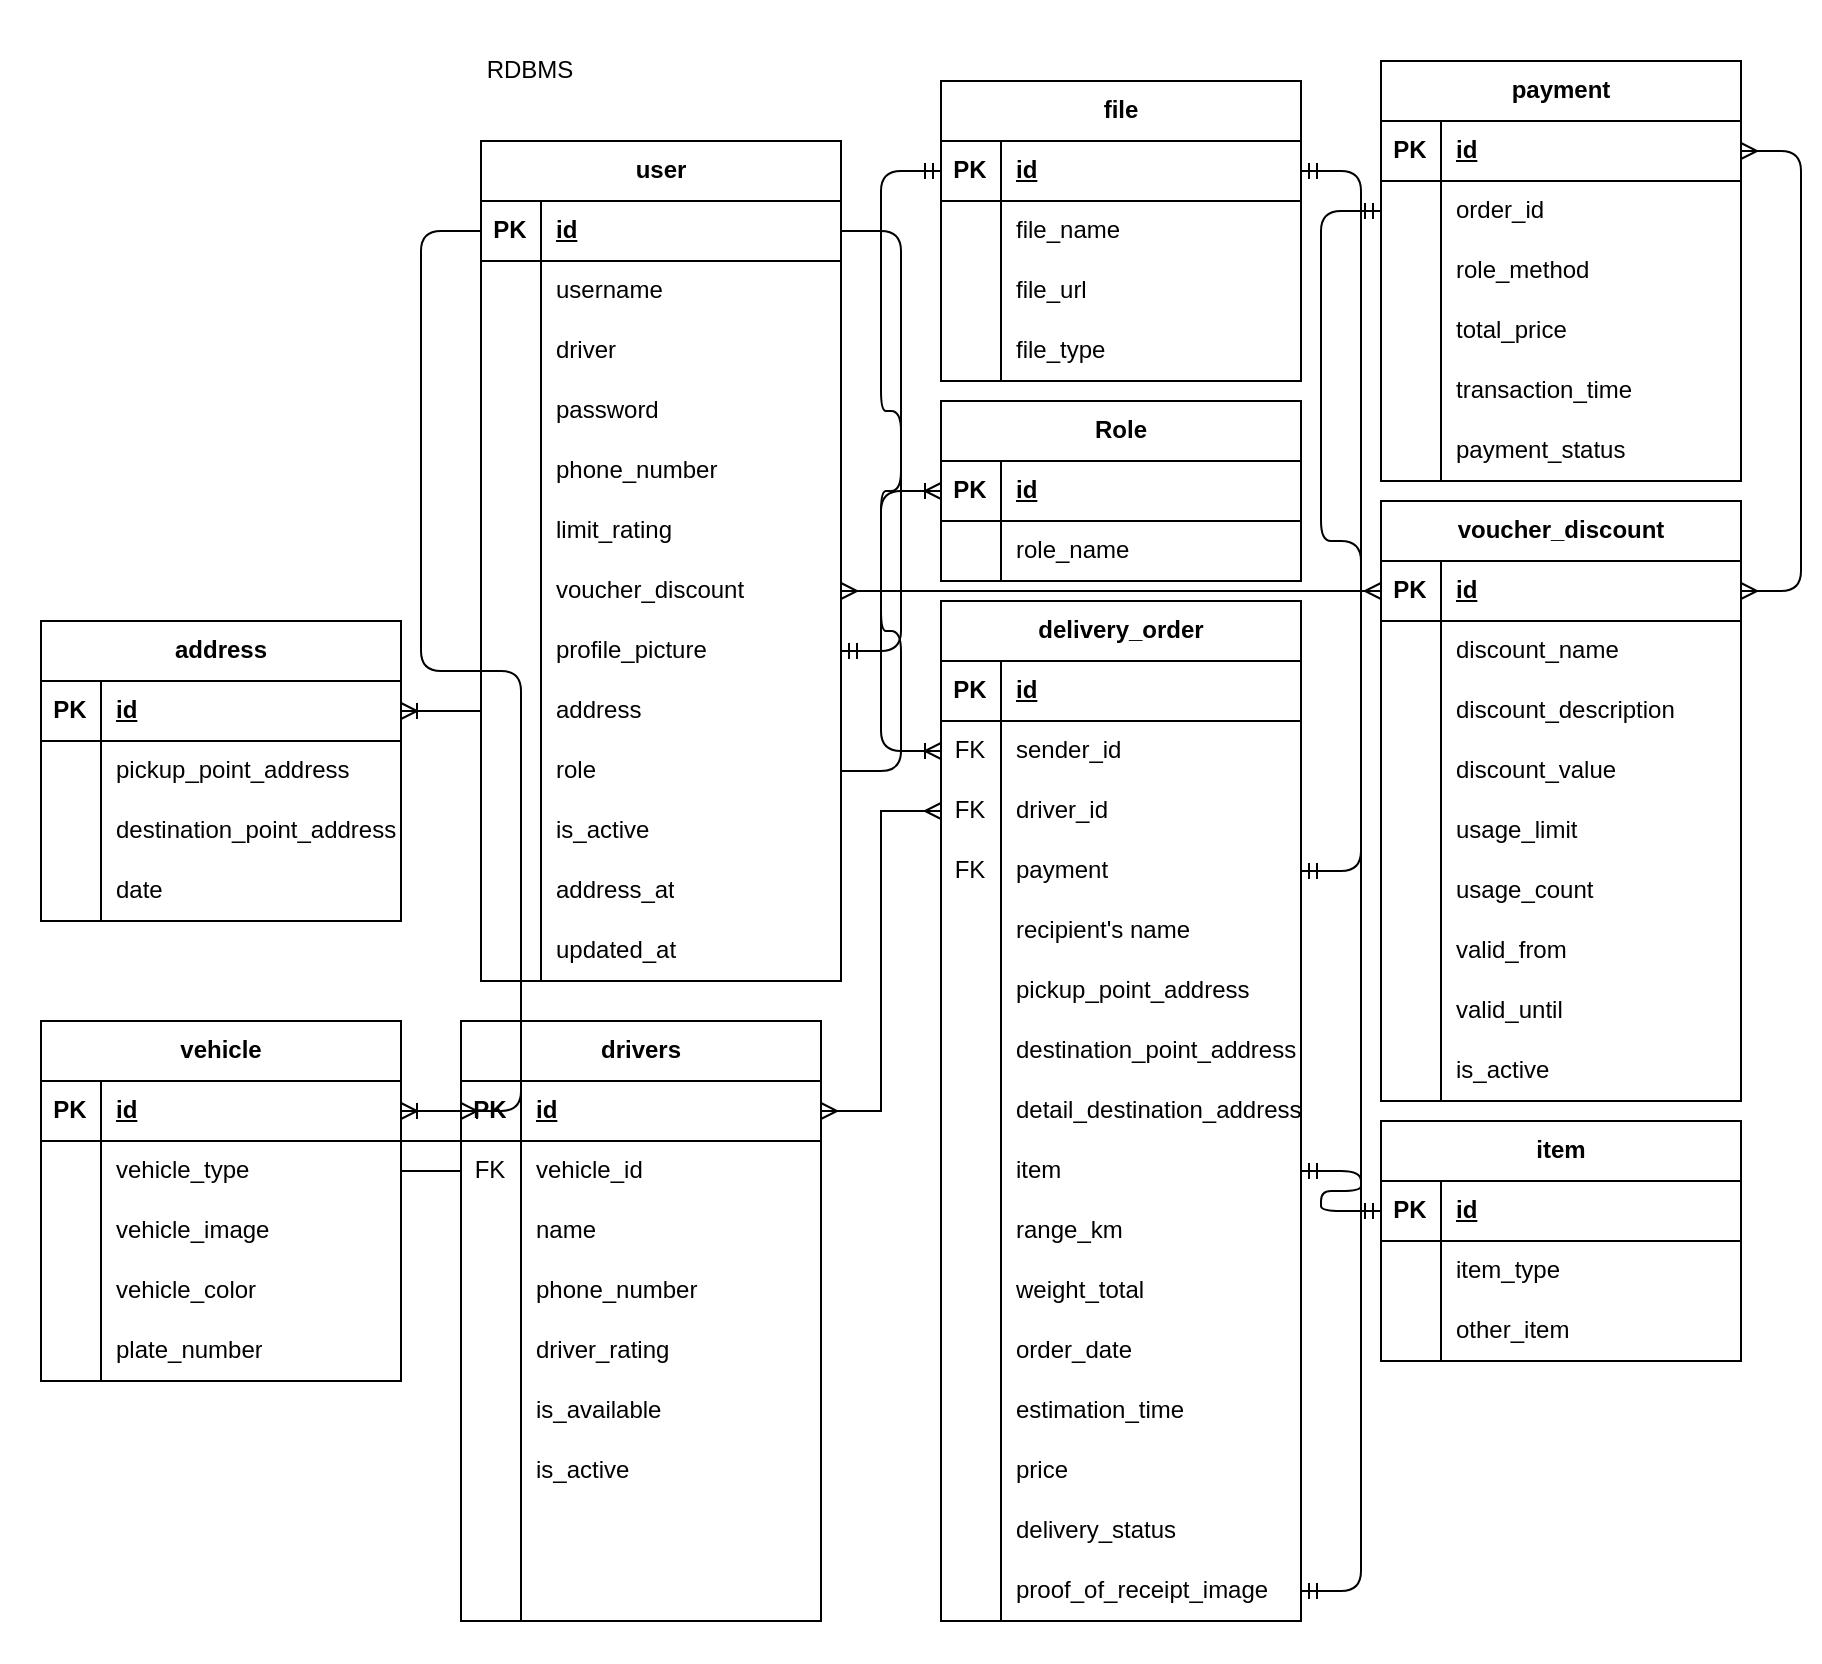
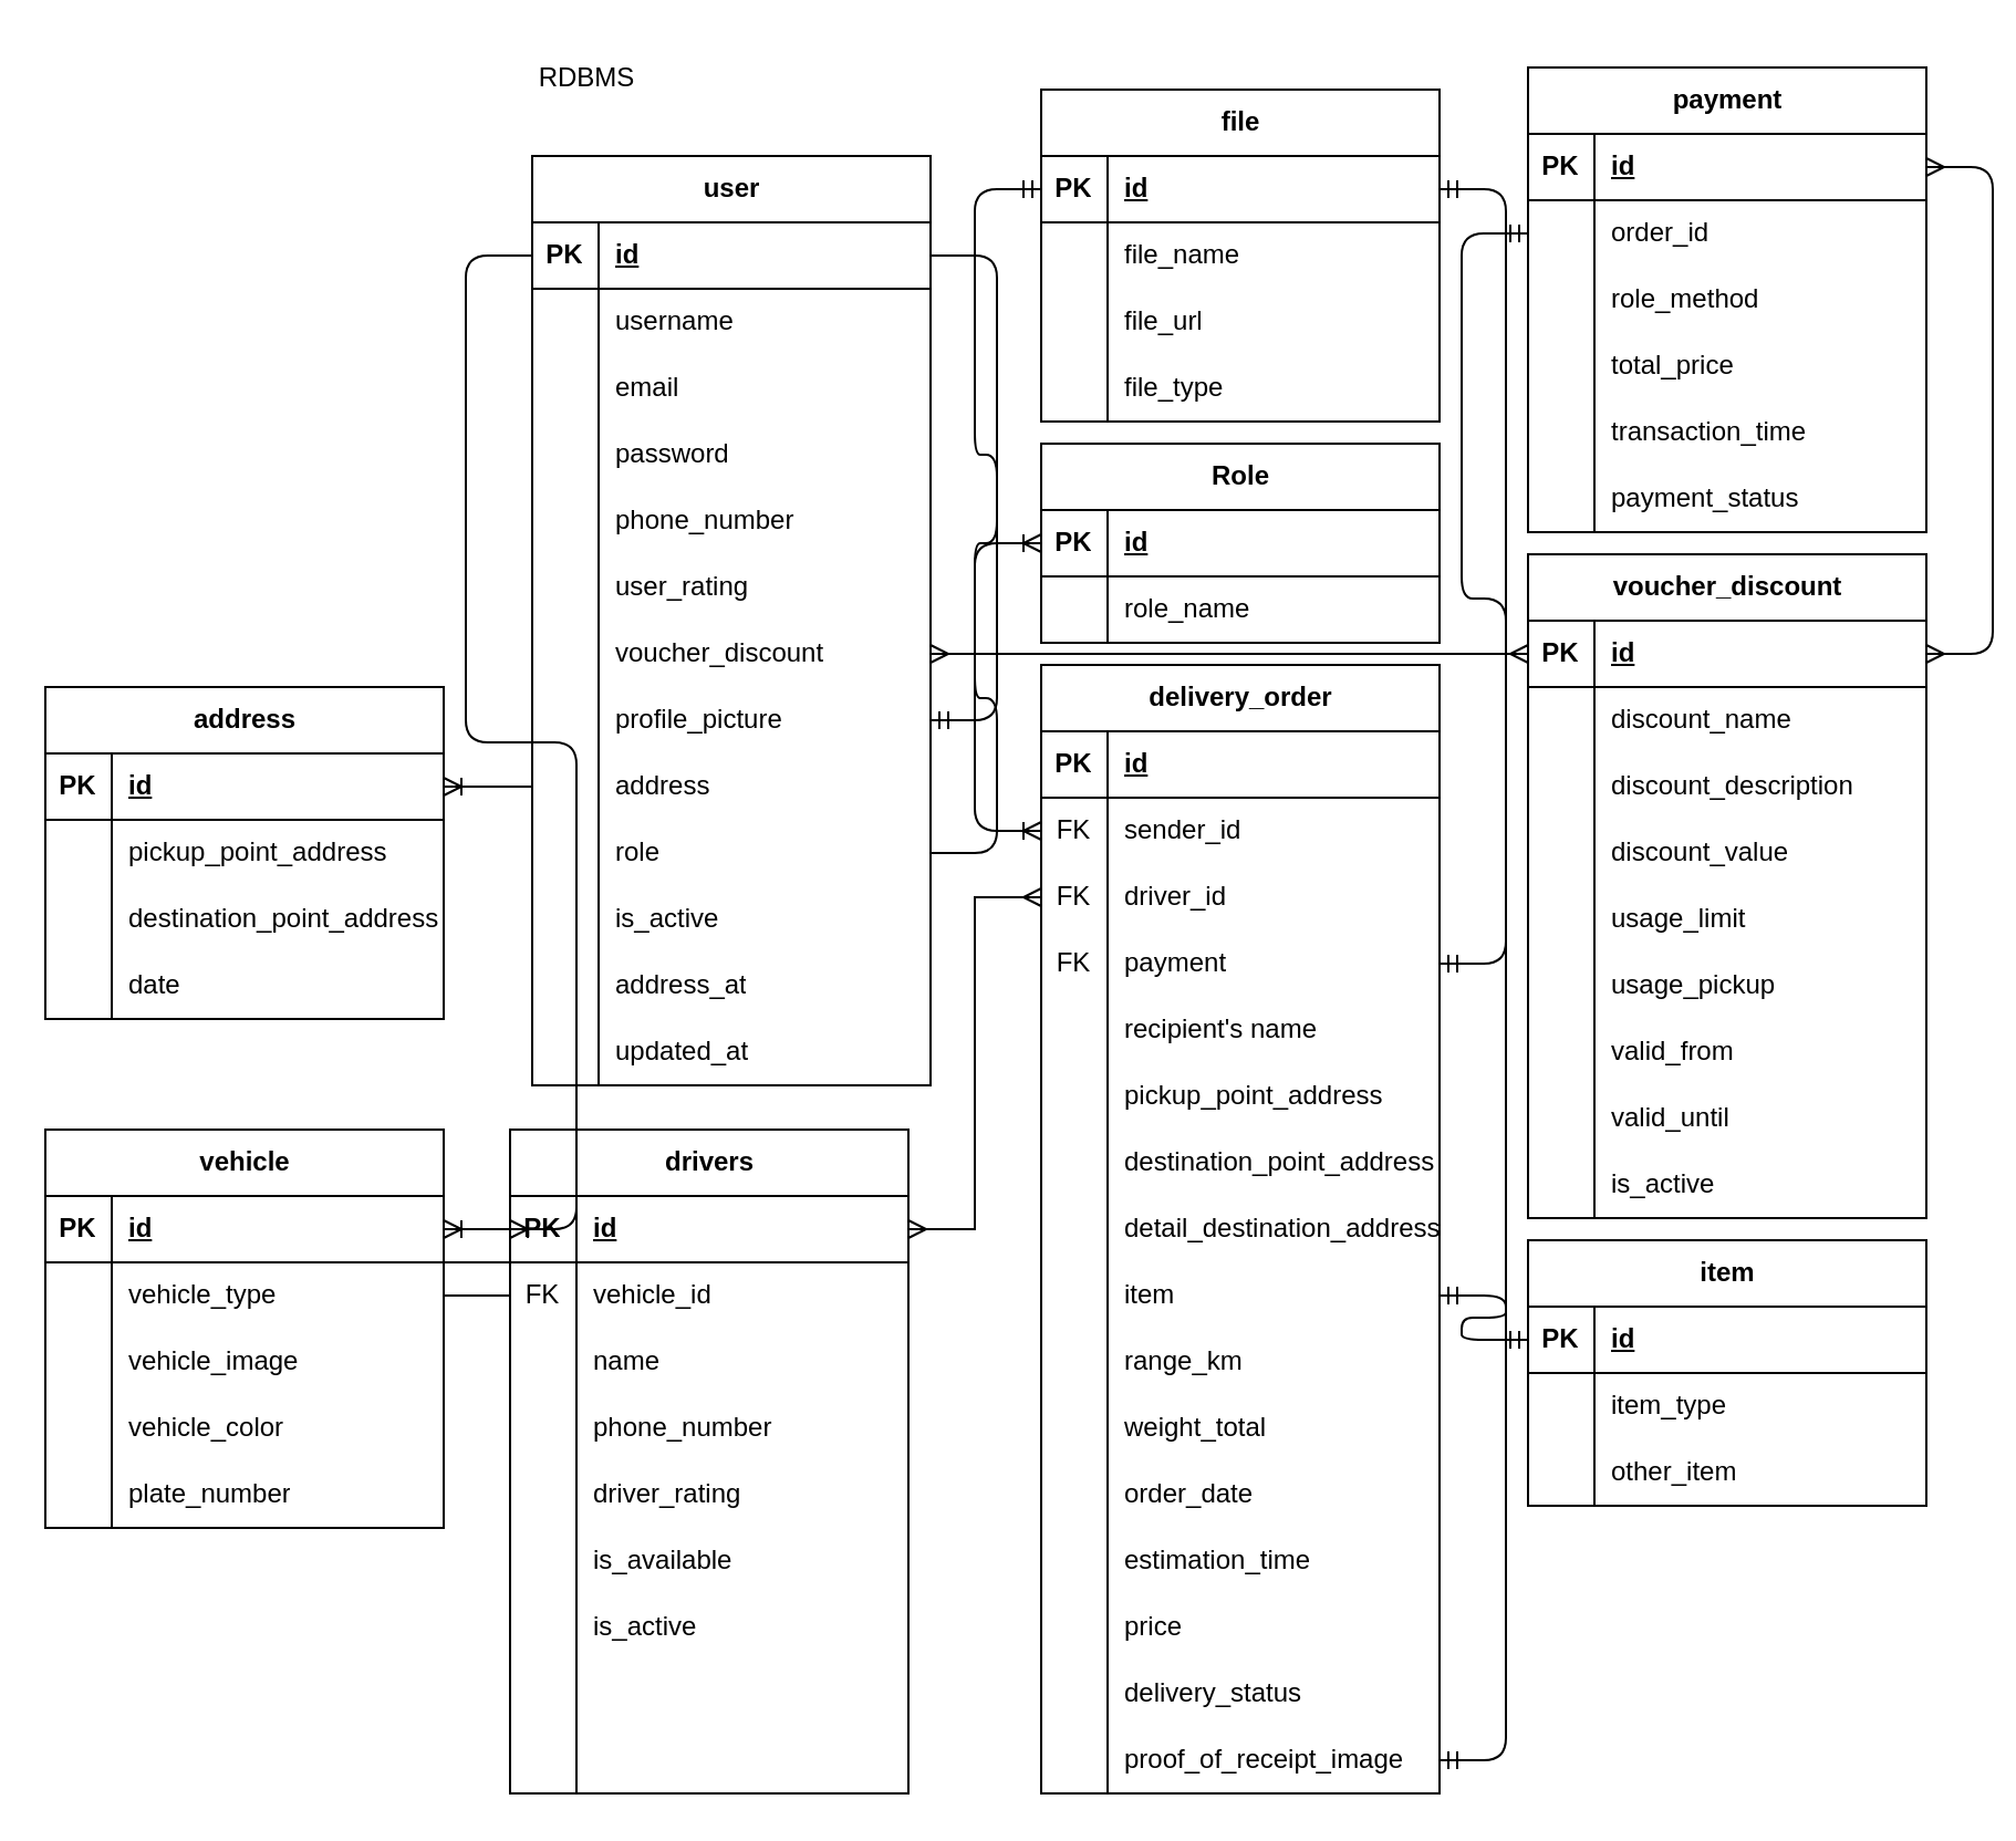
- <mxCell id="12" value="driver" style="shape=partialRectangle;connectable=0;fillColor=none;top=0;left=0;bottom=0;right=0;align=left;spacingLeft=6;overflow=hidden;whiteSpace=wrap;html=1;" parent="10" vertex="1"><mxGeometry x="30" width="150" height="30" as="geometry"><mxRectangle width="150" height="30" as="alternateBounds" /></mxGeometry></mxCell>
+ <mxCell id="12" value="email" style="shape=partialRectangle;connectable=0;fillColor=none;top=0;left=0;bottom=0;right=0;align=left;spacingLeft=6;overflow=hidden;whiteSpace=wrap;html=1;" parent="10" vertex="1"><mxGeometry x="30" width="150" height="30" as="geometry"><mxRectangle width="150" height="30" as="alternateBounds" /></mxGeometry></mxCell>
- <mxCell id="21" value="limit_rating" style="shape=partialRectangle;connectable=0;fillColor=none;top=0;left=0;bottom=0;right=0;align=left;spacingLeft=6;overflow=hidden;whiteSpace=wrap;html=1;" parent="19" vertex="1"><mxGeometry x="30" width="150" height="30" as="geometry"><mxRectangle width="150" height="30" as="alternateBounds" /></mxGeometry></mxCell>
+ <mxCell id="21" value="user_rating" style="shape=partialRectangle;connectable=0;fillColor=none;top=0;left=0;bottom=0;right=0;align=left;spacingLeft=6;overflow=hidden;whiteSpace=wrap;html=1;" parent="19" vertex="1"><mxGeometry x="30" width="150" height="30" as="geometry"><mxRectangle width="150" height="30" as="alternateBounds" /></mxGeometry></mxCell>
- <mxCell id="210" value="usage_count" style="shape=partialRectangle;connectable=0;fillColor=none;top=0;left=0;bottom=0;right=0;align=left;spacingLeft=6;overflow=hidden;whiteSpace=wrap;html=1;" vertex="1" parent="208"><mxGeometry x="30" width="150" height="30" as="geometry"><mxRectangle width="150" height="30" as="alternateBounds" /></mxGeometry></mxCell>
+ <mxCell id="210" value="usage_pickup" style="shape=partialRectangle;connectable=0;fillColor=none;top=0;left=0;bottom=0;right=0;align=left;spacingLeft=6;overflow=hidden;whiteSpace=wrap;html=1;" vertex="1" parent="208"><mxGeometry x="30" width="150" height="30" as="geometry"><mxRectangle width="150" height="30" as="alternateBounds" /></mxGeometry></mxCell>
